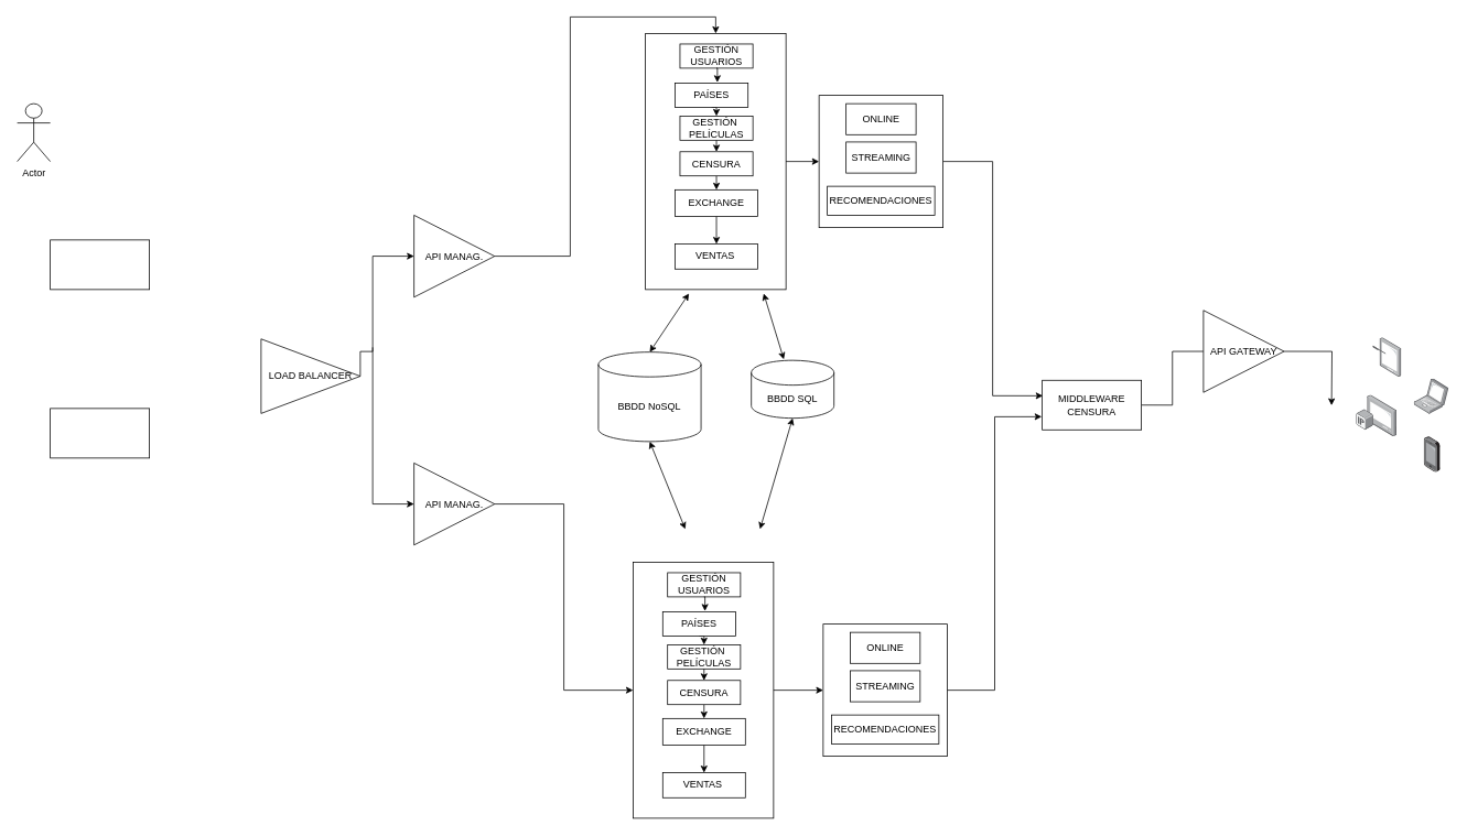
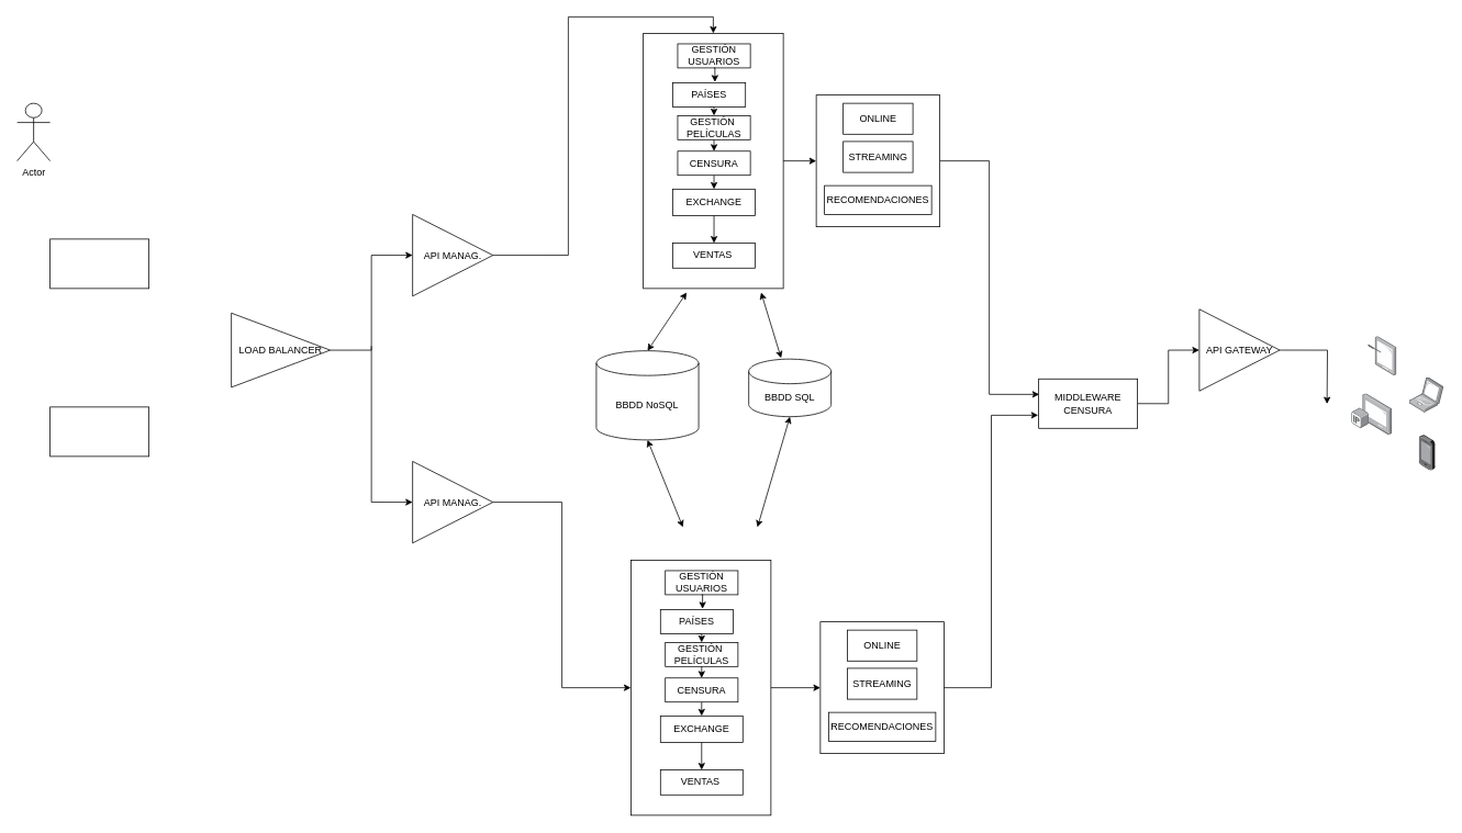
- <mxCell id="61" style="edgeStyle=orthogonalEdgeStyle;rounded=0;orthogonalLoop=1;jettySize=auto;html=1;exitX=1;exitY=0.5;exitDx=0;exitDy=0;entryX=0;entryY=0.5;entryDx=0;entryDy=0;endArrow=none;" edge="1" parent="1" source="62" target="64"><mxGeometry relative="1" as="geometry" /></mxCell>
+ <mxCell id="61" style="edgeStyle=orthogonalEdgeStyle;rounded=0;orthogonalLoop=1;jettySize=auto;html=1;exitX=1;exitY=0.5;exitDx=0;exitDy=0;entryX=0;entryY=0.5;entryDx=0;entryDy=0;" edge="1" parent="1" source="62" target="64"><mxGeometry relative="1" as="geometry" /></mxCell>
- <mxCell id="68" value="LOAD BALANCER" style="triangle;whiteSpace=wrap;html=1;" vertex="1" parent="1"><mxGeometry x="315" y="409.85" width="120" height="90.15" as="geometry" /></mxCell>
+ <mxCell id="68" value="LOAD BALANCER" style="triangle;whiteSpace=wrap;html=1;" vertex="1" parent="1"><mxGeometry x="280" y="379.85" width="120" height="90.15" as="geometry" /></mxCell>
